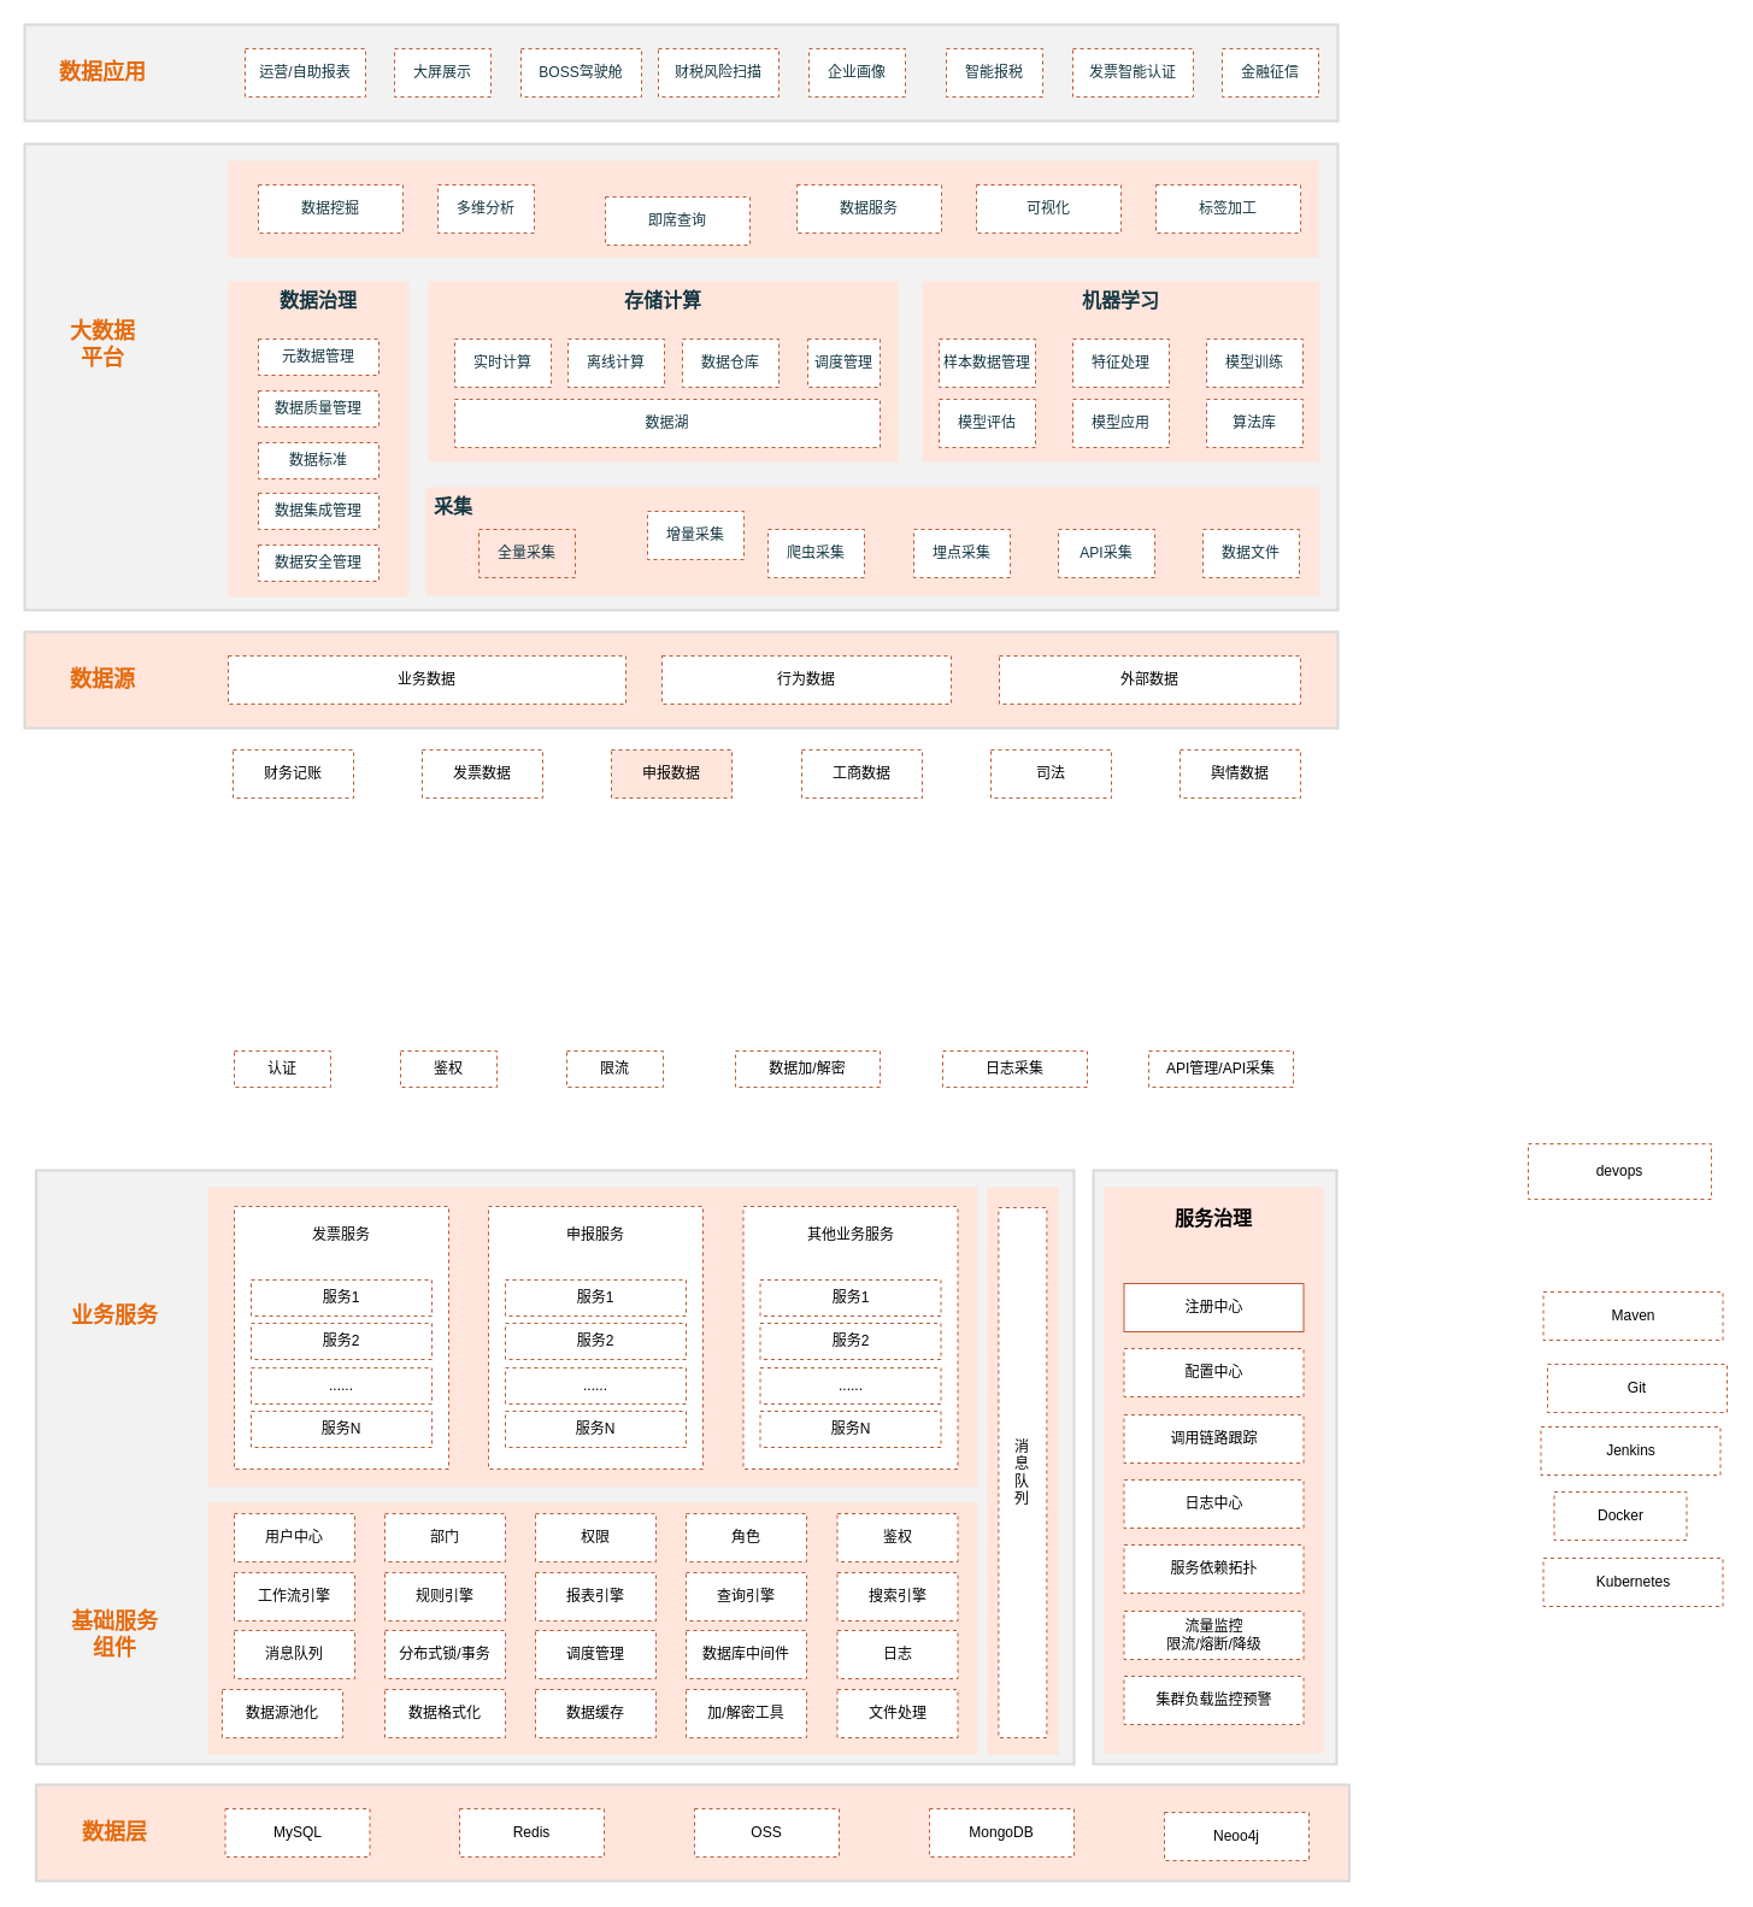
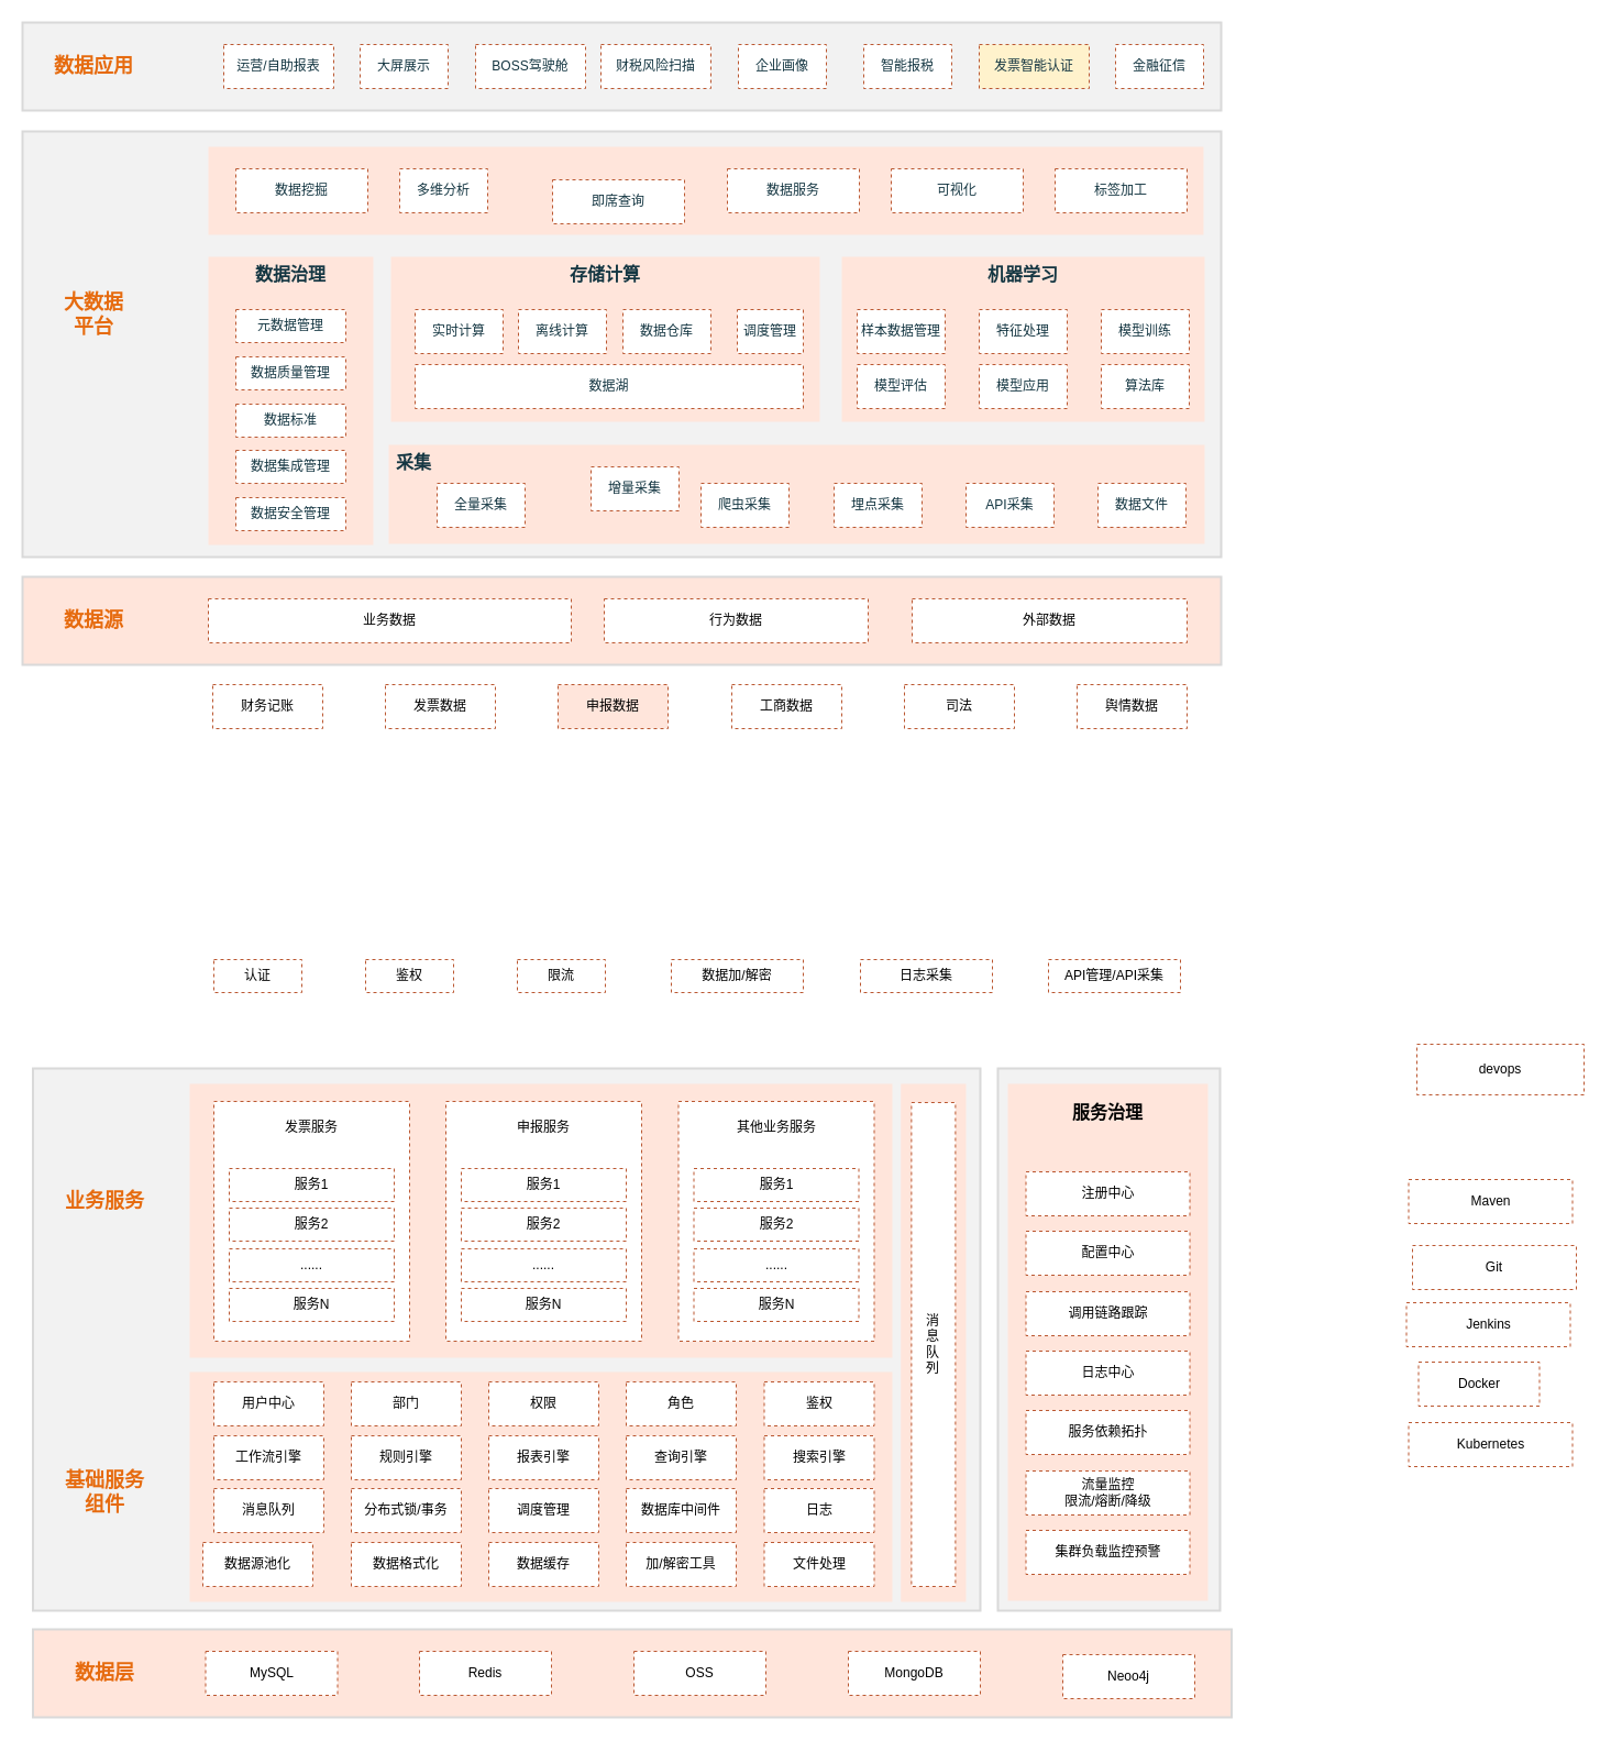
- <mxCell id="55" value="发票智能认证" style="whiteSpace=wrap;html=1;fillColor=#FFFFFF;strokeColor=#BB5933;fontColor=#143642;dashed=1;" parent="1" vertex="1"><mxGeometry x="890" y="40" width="100" height="40" as="geometry" /></mxCell>
+ <mxCell id="55" value="发票智能认证" style="whiteSpace=wrap;html=1;fillColor=#fff2cc;strokeColor=#BB5933;fontColor=#143642;dashed=1;" parent="1" vertex="1"><mxGeometry x="890" y="40" width="100" height="40" as="geometry" /></mxCell>
- <mxCell id="16" value="全量采集" style="whiteSpace=wrap;html=1;fillColor=#ffe5db;strokeColor=#BB5933;fontColor=#143642;dashed=1;" parent="1" vertex="1"><mxGeometry x="397" y="439" width="80" height="40" as="geometry" /></mxCell>
+ <mxCell id="16" value="全量采集" style="whiteSpace=wrap;html=1;fillColor=#FFFFFF;strokeColor=#BB5933;fontColor=#143642;dashed=1;" parent="1" vertex="1"><mxGeometry x="397" y="439" width="80" height="40" as="geometry" /></mxCell>
- <mxCell id="98" value="devops" style="whiteSpace=wrap;html=1;strokeColor=#BB5933;dashed=1;" vertex="1" parent="1"><mxGeometry x="1268" y="949" width="152" height="46" as="geometry" /></mxCell>
+ <mxCell id="98" value="devops" style="whiteSpace=wrap;html=1;strokeColor=#BB5933;dashed=1;" vertex="1" parent="1"><mxGeometry x="1288" y="949" width="152" height="46" as="geometry" /></mxCell>
- <mxCell id="130" value="注册中心" style="whiteSpace=wrap;html=1;strokeColor=#BB5933;dashed=0;" vertex="1" parent="123"><mxGeometry x="16.5" y="80" width="149" height="40" as="geometry" /></mxCell>
+ <mxCell id="130" value="注册中心" style="whiteSpace=wrap;html=1;strokeColor=#BB5933;dashed=1;" vertex="1" parent="123"><mxGeometry x="16.5" y="80" width="149" height="40" as="geometry" /></mxCell>
